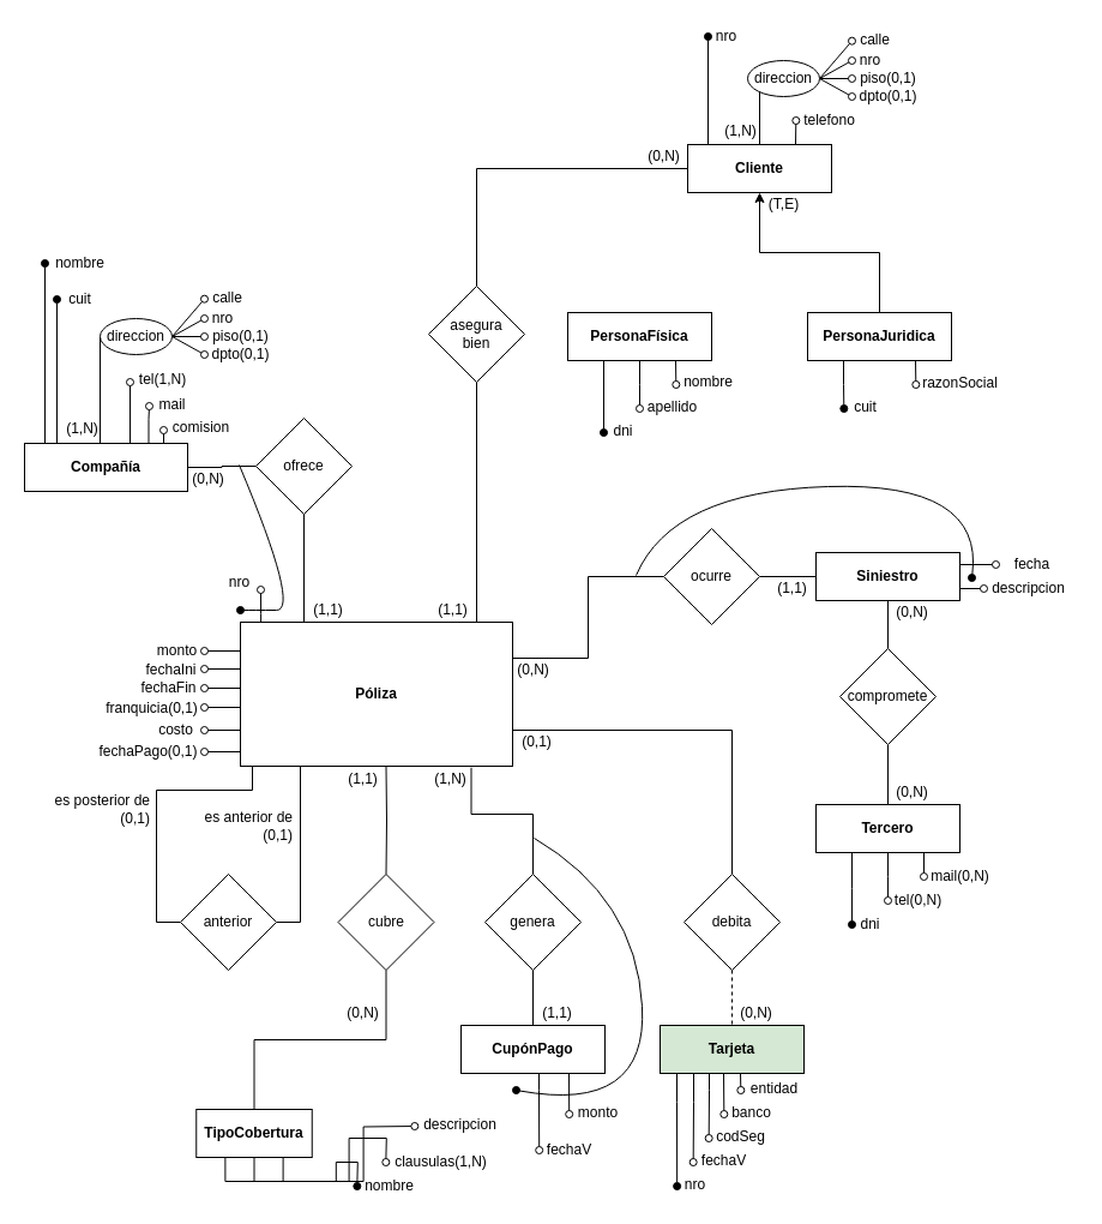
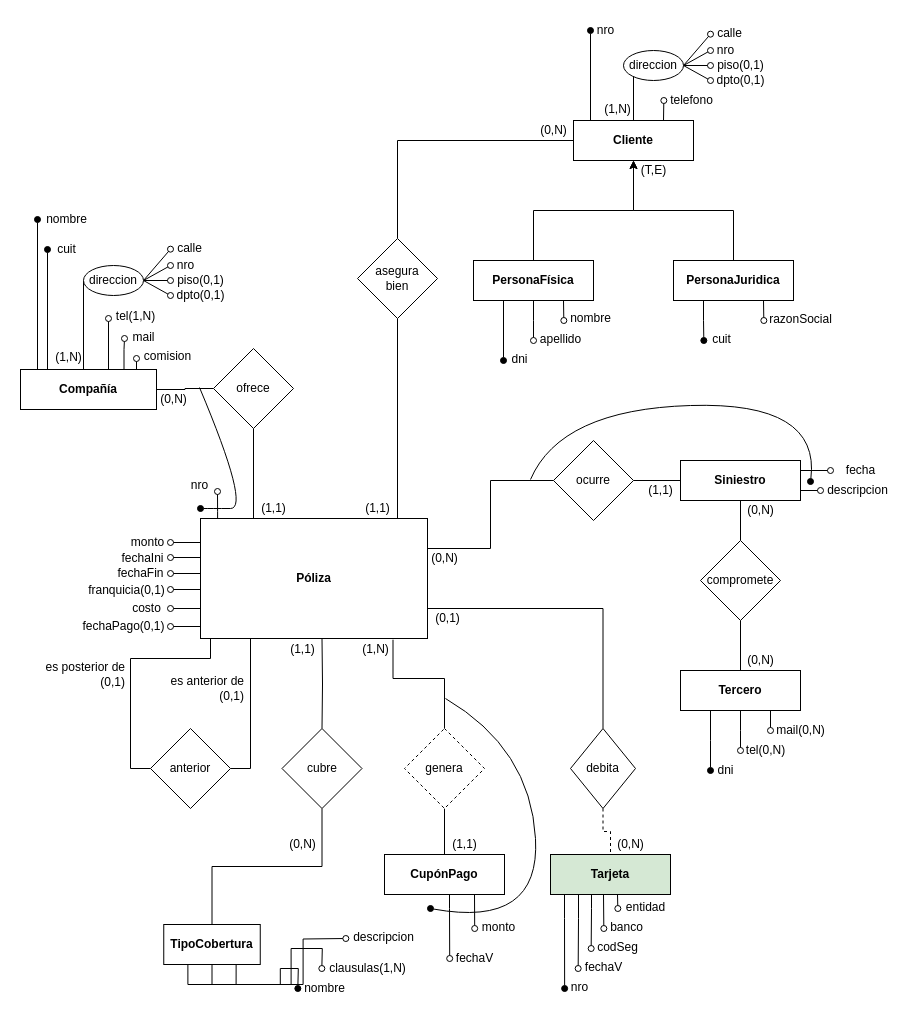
+ <mxCell id="10" style="edgeStyle=orthogonalEdgeStyle;rounded=0;orthogonalLoop=1;jettySize=auto;html=1;exitX=0.5;exitY=0;exitDx=0;exitDy=0;entryX=0.5;entryY=1;entryDx=0;entryDy=0;" parent="1" source="14" target="9" edge="1"><mxGeometry relative="1" as="geometry" /></mxCell>
- <mxCell id="54" value="genera" style="rhombus;whiteSpace=wrap;html=1;" parent="1" vertex="1"><mxGeometry x="404" y="728" width="80" height="80" as="geometry" /></mxCell>
+ <mxCell id="54" value="genera" style="rhombus;whiteSpace=wrap;html=1;dashed=1;" parent="1" vertex="1"><mxGeometry x="404" y="728" width="80" height="80" as="geometry" /></mxCell>
- <mxCell id="58" value="debita" style="rhombus;whiteSpace=wrap;html=1;" parent="1" vertex="1"><mxGeometry x="570" y="728" width="80" height="80" as="geometry" /></mxCell>
+ <mxCell id="58" value="debita" style="rhombus;whiteSpace=wrap;html=1;" parent="1" vertex="1"><mxGeometry x="570" y="728" width="65" height="80" as="geometry" /></mxCell>
